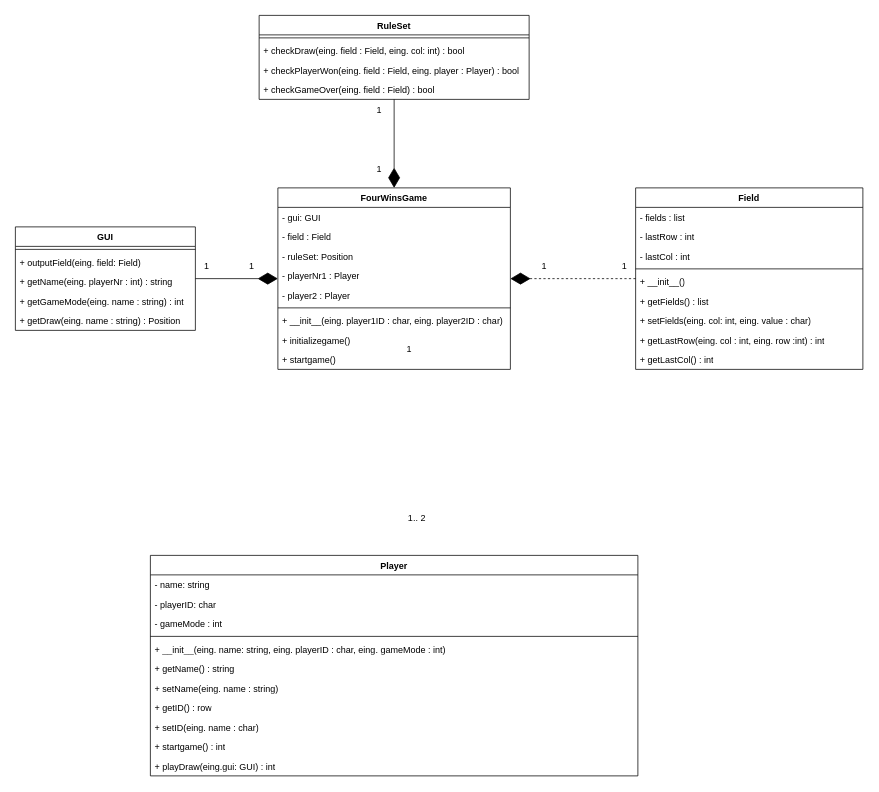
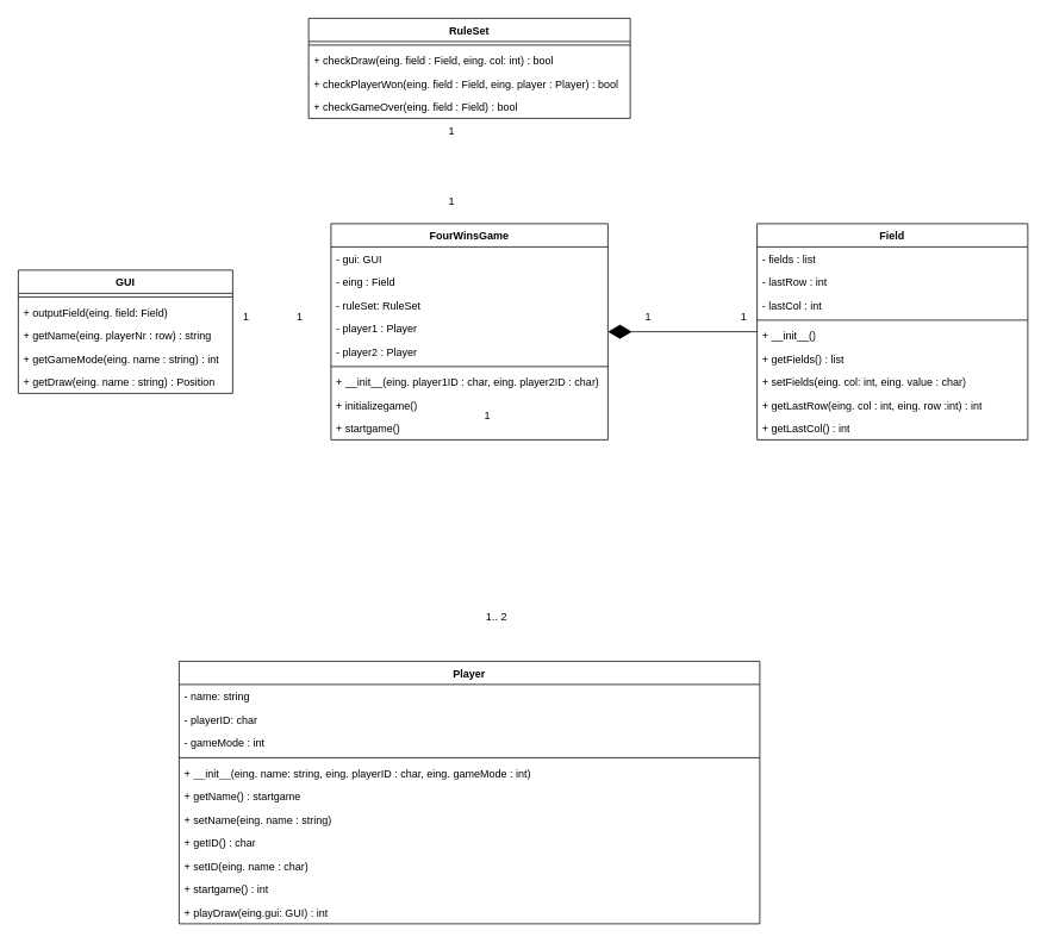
- <mxCell id="48" value="" style="endArrow=diamondThin;endFill=1;endSize=24;html=1;rounded=0;" edge="1" parent="1" source="22" target="2"><mxGeometry width="160" relative="1" as="geometry"><mxPoint x="780" y="303" as="sourcePoint" /><mxPoint x="604" y="303" as="targetPoint" /></mxGeometry></mxCell>
- <mxCell id="4" value="- field : Field" style="text;strokeColor=none;fillColor=none;align=left;verticalAlign=top;spacingLeft=4;spacingRight=4;overflow=hidden;rotatable=0;points=[[0,0.5],[1,0.5]];portConstraint=eastwest;whiteSpace=wrap;html=1;" vertex="1" parent="2"><mxGeometry y="52" width="310" height="26" as="geometry" /></mxCell>
+ <mxCell id="4" value="- eing : Field" style="text;strokeColor=none;fillColor=none;align=left;verticalAlign=top;spacingLeft=4;spacingRight=4;overflow=hidden;rotatable=0;points=[[0,0.5],[1,0.5]];portConstraint=eastwest;whiteSpace=wrap;html=1;" vertex="1" parent="2"><mxGeometry y="52" width="310" height="26" as="geometry" /></mxCell>
- <mxCell id="5" value="- ruleSet: Position" style="text;strokeColor=none;fillColor=none;align=left;verticalAlign=top;spacingLeft=4;spacingRight=4;overflow=hidden;rotatable=0;points=[[0,0.5],[1,0.5]];portConstraint=eastwest;whiteSpace=wrap;html=1;" vertex="1" parent="2"><mxGeometry y="78" width="310" height="26" as="geometry" /></mxCell>
+ <mxCell id="5" value="- ruleSet: RuleSet" style="text;strokeColor=none;fillColor=none;align=left;verticalAlign=top;spacingLeft=4;spacingRight=4;overflow=hidden;rotatable=0;points=[[0,0.5],[1,0.5]];portConstraint=eastwest;whiteSpace=wrap;html=1;" vertex="1" parent="2"><mxGeometry y="78" width="310" height="26" as="geometry" /></mxCell>
- <mxCell id="6" value="- playerNr1 : Player" style="text;strokeColor=none;fillColor=none;align=left;verticalAlign=top;spacingLeft=4;spacingRight=4;overflow=hidden;rotatable=0;points=[[0,0.5],[1,0.5]];portConstraint=eastwest;whiteSpace=wrap;html=1;" vertex="1" parent="2"><mxGeometry y="104" width="310" height="26" as="geometry" /></mxCell>
+ <mxCell id="6" value="- player1 : Player" style="text;strokeColor=none;fillColor=none;align=left;verticalAlign=top;spacingLeft=4;spacingRight=4;overflow=hidden;rotatable=0;points=[[0,0.5],[1,0.5]];portConstraint=eastwest;whiteSpace=wrap;html=1;" vertex="1" parent="2"><mxGeometry y="104" width="310" height="26" as="geometry" /></mxCell>
- <mxCell id="49" value="" style="endArrow=diamondThin;endFill=1;endSize=24;html=1;rounded=0;" edge="1" parent="1" source="27" target="2"><mxGeometry width="160" relative="1" as="geometry"><mxPoint x="780" y="303" as="sourcePoint" /><mxPoint x="604" y="303" as="targetPoint" /></mxGeometry></mxCell>
- <mxCell id="47" value="" style="endArrow=diamondThin;endFill=1;endSize=24;html=1;rounded=0;dashed=1;" edge="1" parent="1" source="12" target="2"><mxGeometry width="160" relative="1" as="geometry"><mxPoint x="524" y="490" as="sourcePoint" /><mxPoint x="524" y="346" as="targetPoint" /></mxGeometry></mxCell>
+ <mxCell id="47" value="" style="endArrow=diamondThin;endFill=1;endSize=24;html=1;rounded=0;" edge="1" parent="1" source="12" target="2"><mxGeometry width="160" relative="1" as="geometry"><mxPoint x="524" y="490" as="sourcePoint" /><mxPoint x="524" y="346" as="targetPoint" /></mxGeometry></mxCell>
- <mxCell id="30" value="+ getName(eing. playerNr : int) : string" style="text;strokeColor=none;fillColor=none;align=left;verticalAlign=top;spacingLeft=4;spacingRight=4;overflow=hidden;rotatable=0;points=[[0,0.5],[1,0.5]];portConstraint=eastwest;whiteSpace=wrap;html=1;" vertex="1" parent="27"><mxGeometry y="60" width="240" height="26" as="geometry" /></mxCell>
+ <mxCell id="30" value="+ getName(eing. playerNr : row) : string" style="text;strokeColor=none;fillColor=none;align=left;verticalAlign=top;spacingLeft=4;spacingRight=4;overflow=hidden;rotatable=0;points=[[0,0.5],[1,0.5]];portConstraint=eastwest;whiteSpace=wrap;html=1;" vertex="1" parent="27"><mxGeometry y="60" width="240" height="26" as="geometry" /></mxCell>
- <mxCell id="39" value="+ getName() : string" style="text;strokeColor=none;fillColor=none;align=left;verticalAlign=top;spacingLeft=4;spacingRight=4;overflow=hidden;rotatable=0;points=[[0,0.5],[1,0.5]];portConstraint=eastwest;whiteSpace=wrap;html=1;" vertex="1" parent="33"><mxGeometry y="138" width="650" height="26" as="geometry" /></mxCell>
+ <mxCell id="39" value="+ getName() : startgame" style="text;strokeColor=none;fillColor=none;align=left;verticalAlign=top;spacingLeft=4;spacingRight=4;overflow=hidden;rotatable=0;points=[[0,0.5],[1,0.5]];portConstraint=eastwest;whiteSpace=wrap;html=1;" vertex="1" parent="33"><mxGeometry y="138" width="650" height="26" as="geometry" /></mxCell>
- <mxCell id="41" value="+ getID() : row" style="text;strokeColor=none;fillColor=none;align=left;verticalAlign=top;spacingLeft=4;spacingRight=4;overflow=hidden;rotatable=0;points=[[0,0.5],[1,0.5]];portConstraint=eastwest;whiteSpace=wrap;html=1;" vertex="1" parent="33"><mxGeometry y="190" width="650" height="26" as="geometry" /></mxCell>
+ <mxCell id="41" value="+ getID() : char" style="text;strokeColor=none;fillColor=none;align=left;verticalAlign=top;spacingLeft=4;spacingRight=4;overflow=hidden;rotatable=0;points=[[0,0.5],[1,0.5]];portConstraint=eastwest;whiteSpace=wrap;html=1;" vertex="1" parent="33"><mxGeometry y="190" width="650" height="26" as="geometry" /></mxCell>
